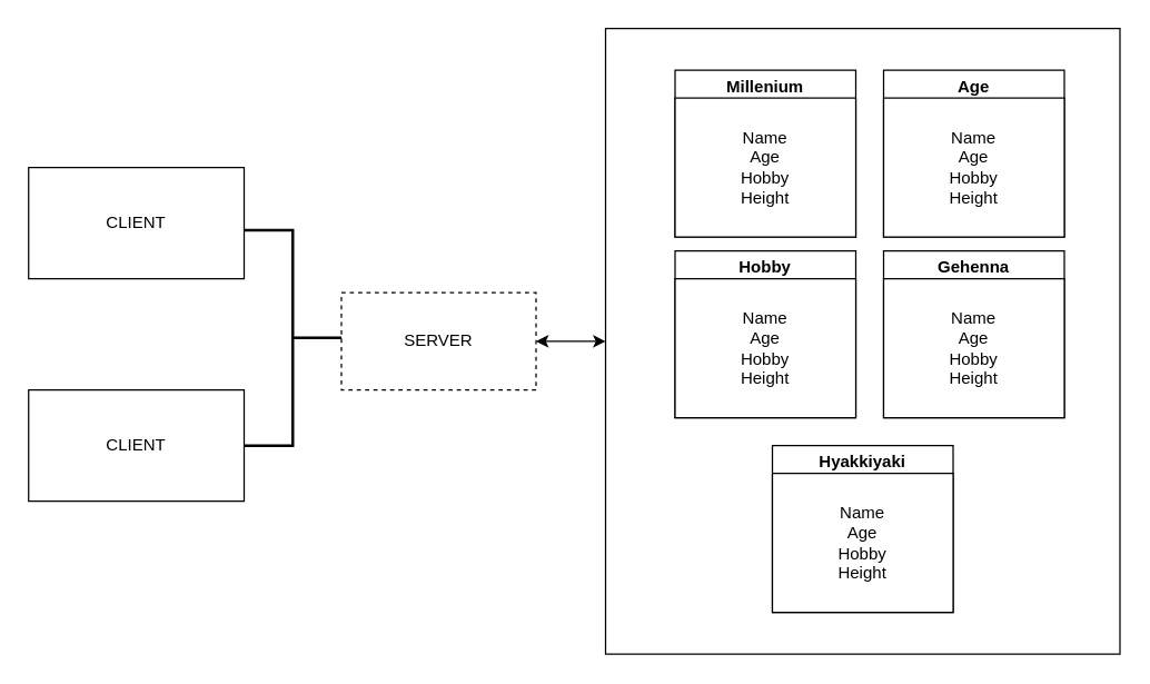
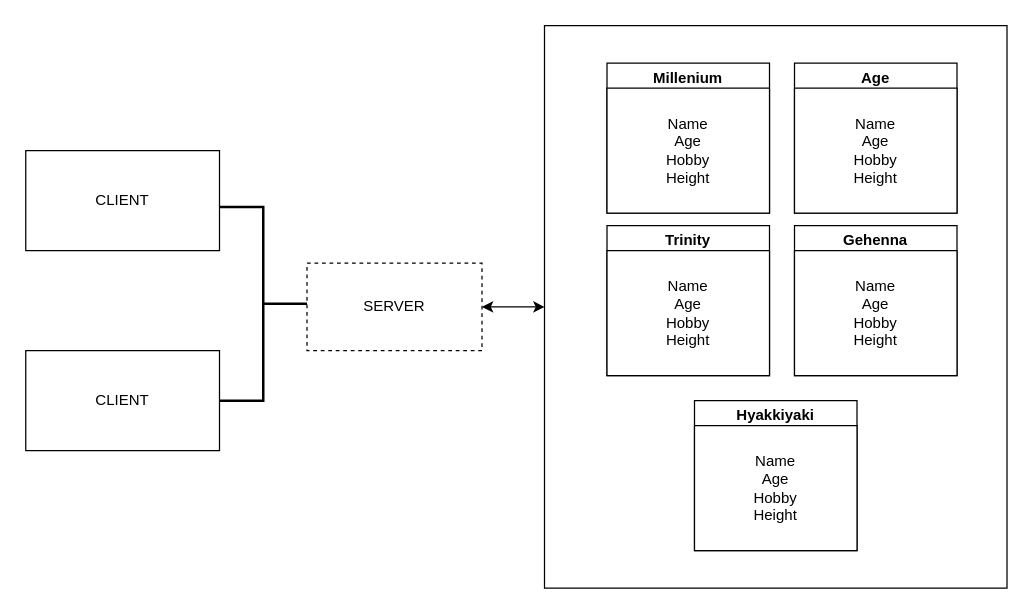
- <mxCell id="12" value="Hobby" style="swimlane;whiteSpace=wrap;html=1;" vertex="1" parent="1"><mxGeometry x="485" y="180" width="130" height="120" as="geometry" /></mxCell>
+ <mxCell id="12" value="Trinity" style="swimlane;whiteSpace=wrap;html=1;" vertex="1" parent="1"><mxGeometry x="485" y="180" width="130" height="120" as="geometry" /></mxCell>
